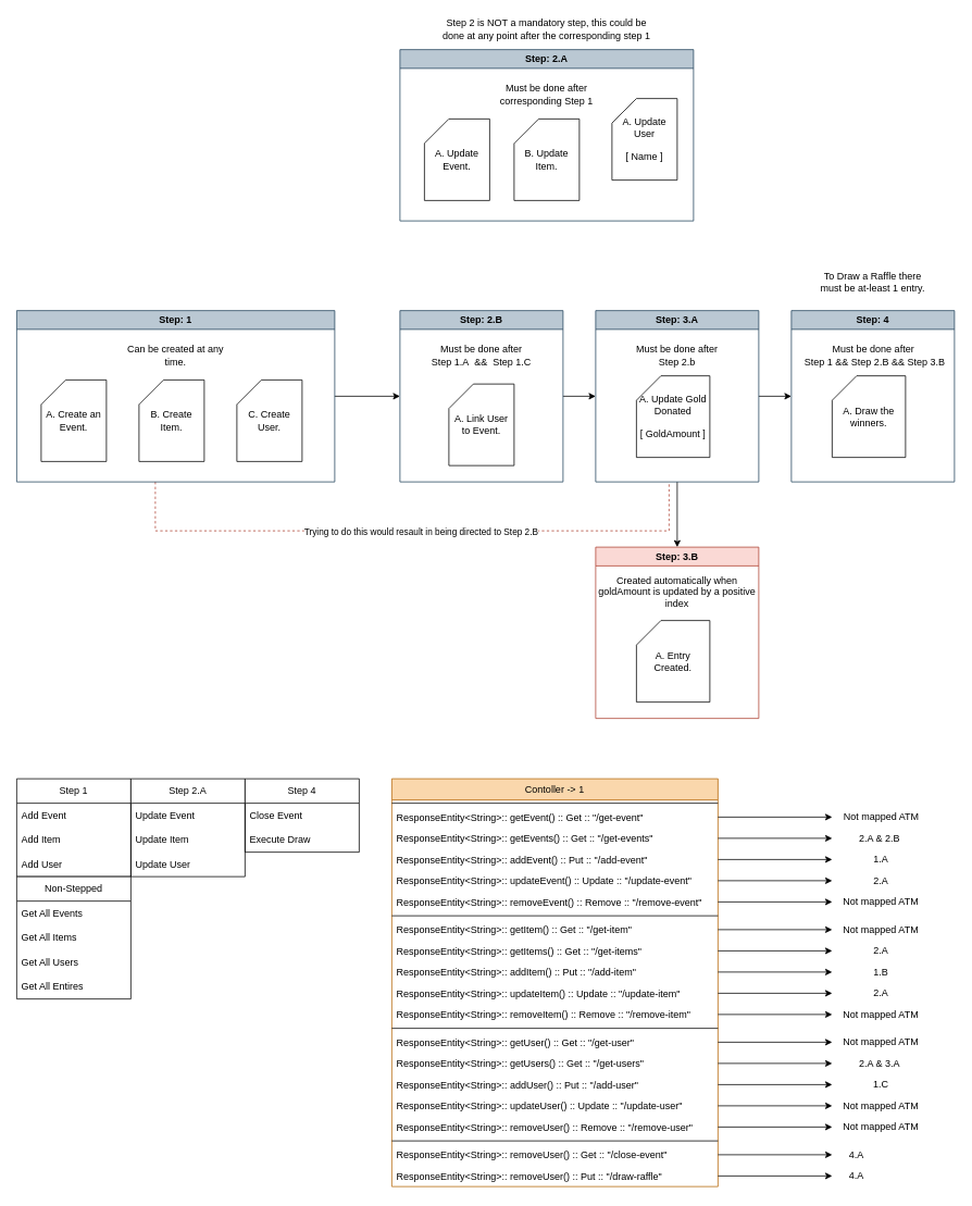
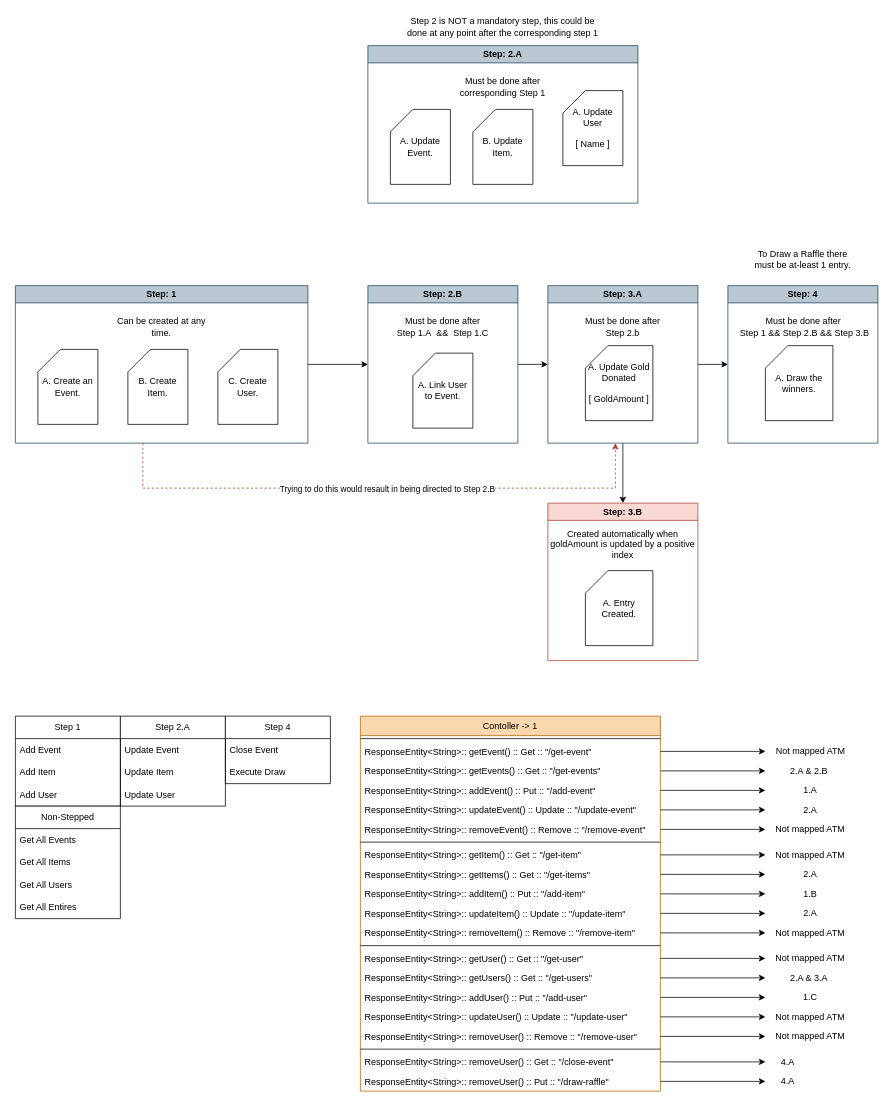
- <mxCell id="3" style="edgeStyle=orthogonalEdgeStyle;rounded=0;orthogonalLoop=1;jettySize=auto;html=1;dashed=1;fillColor=#fad9d5;strokeColor=#ae4132;endArrow=none;" edge="1" parent="1" source="5" target="16"><mxGeometry relative="1" as="geometry"><mxPoint x="190" y="610" as="sourcePoint" /><mxPoint x="820" y="610" as="targetPoint" /><Array as="points"><mxPoint x="190" y="650" /><mxPoint x="820" y="650" /></Array></mxGeometry></mxCell>
+ <mxCell id="3" style="edgeStyle=orthogonalEdgeStyle;rounded=0;orthogonalLoop=1;jettySize=auto;html=1;dashed=1;fillColor=#fad9d5;strokeColor=#ae4132;" edge="1" parent="1" source="5" target="16"><mxGeometry relative="1" as="geometry"><mxPoint x="190" y="610" as="sourcePoint" /><mxPoint x="820" y="610" as="targetPoint" /><Array as="points"><mxPoint x="190" y="650" /><mxPoint x="820" y="650" /></Array></mxGeometry></mxCell>
